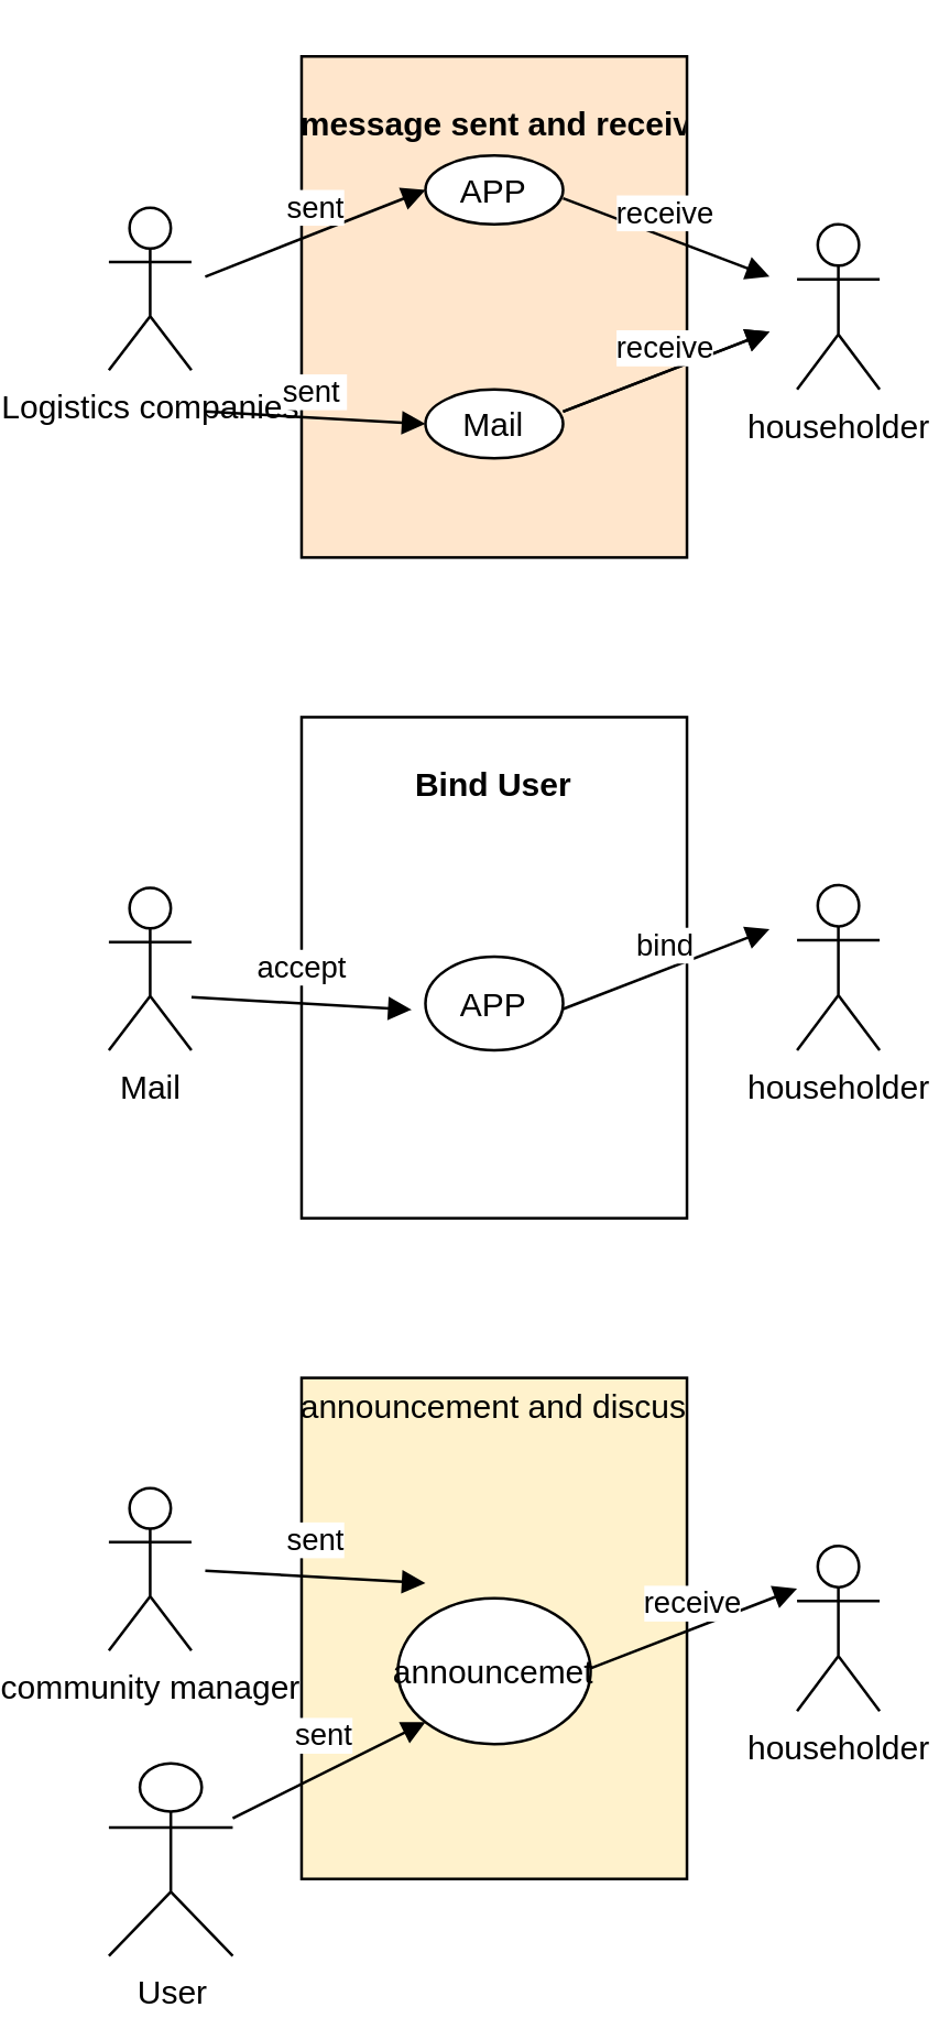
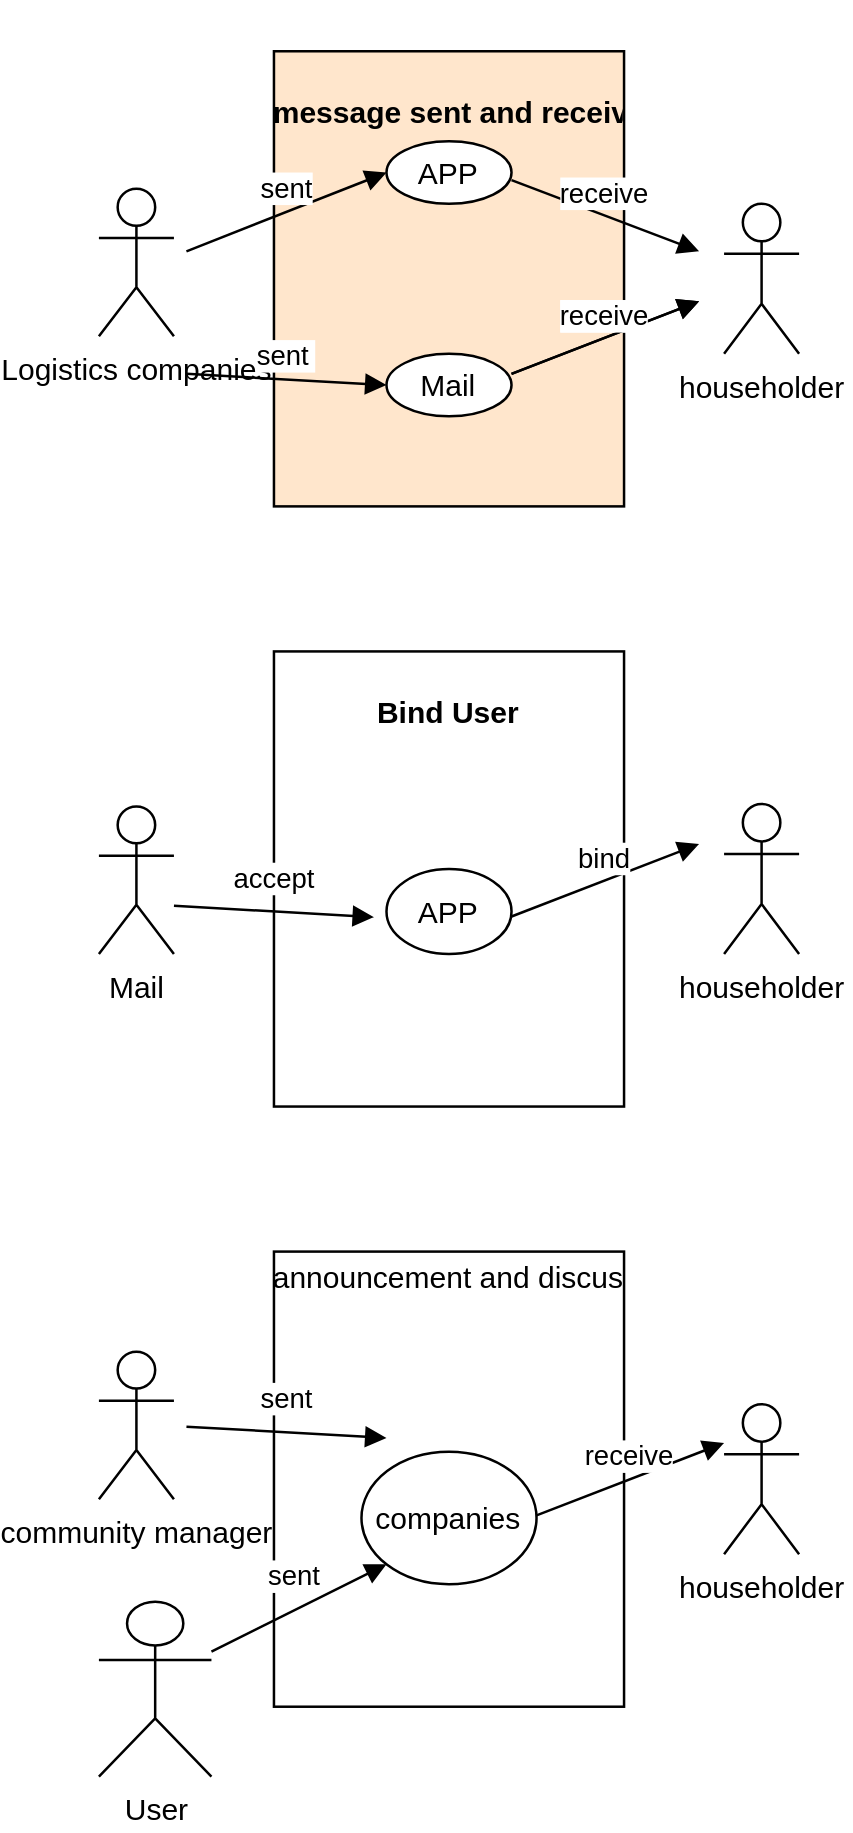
- <mxCell id="14" value="&lt;p style=&quot;margin:0px;margin-top:4px;text-align:center;&quot;&gt;announcement and discussion&lt;/p&gt;" style="verticalAlign=top;align=left;overflow=fill;fontSize=12;fontFamily=Helvetica;html=1;fillColor=#fff2cc;" vertex="1" parent="1"><mxGeometry x="90" y="500" width="140" height="182" as="geometry" /></mxCell>
+ <mxCell id="14" value="&lt;p style=&quot;margin:0px;margin-top:4px;text-align:center;&quot;&gt;announcement and discussion&lt;/p&gt;" style="verticalAlign=top;align=left;overflow=fill;fontSize=12;fontFamily=Helvetica;html=1;" vertex="1" parent="1"><mxGeometry x="90" y="500" width="140" height="182" as="geometry" /></mxCell>
- <mxCell id="21" value="announcemet" style="ellipse;" vertex="1" parent="1"><mxGeometry x="125" y="580" width="70" height="53" as="geometry" /></mxCell>
+ <mxCell id="21" value="companies" style="ellipse;" vertex="1" parent="1"><mxGeometry x="125" y="580" width="70" height="53" as="geometry" /></mxCell>
